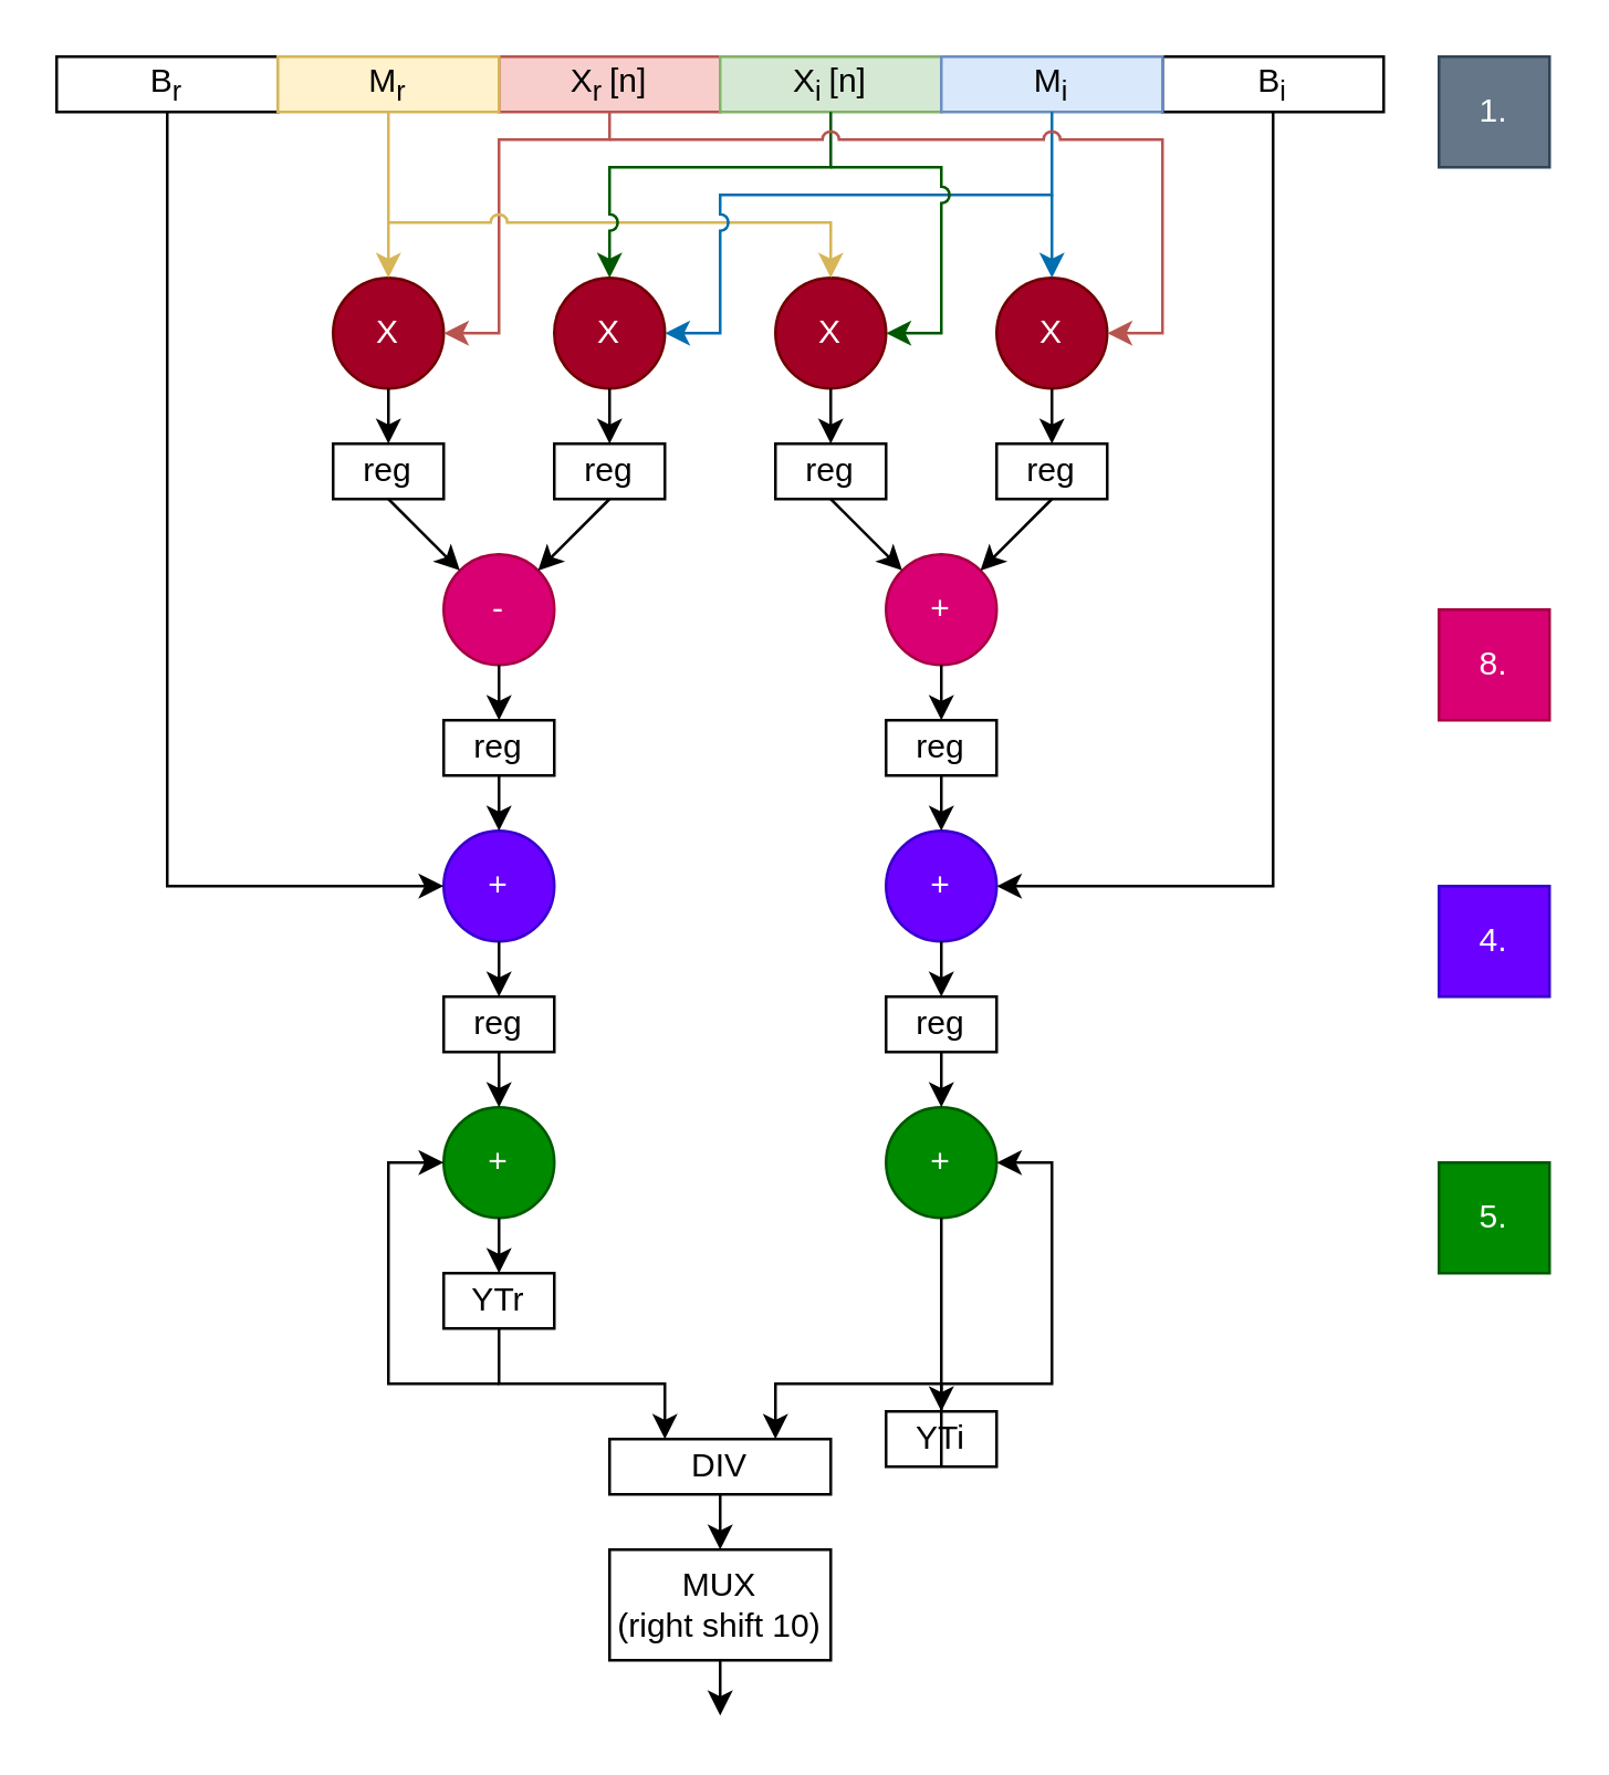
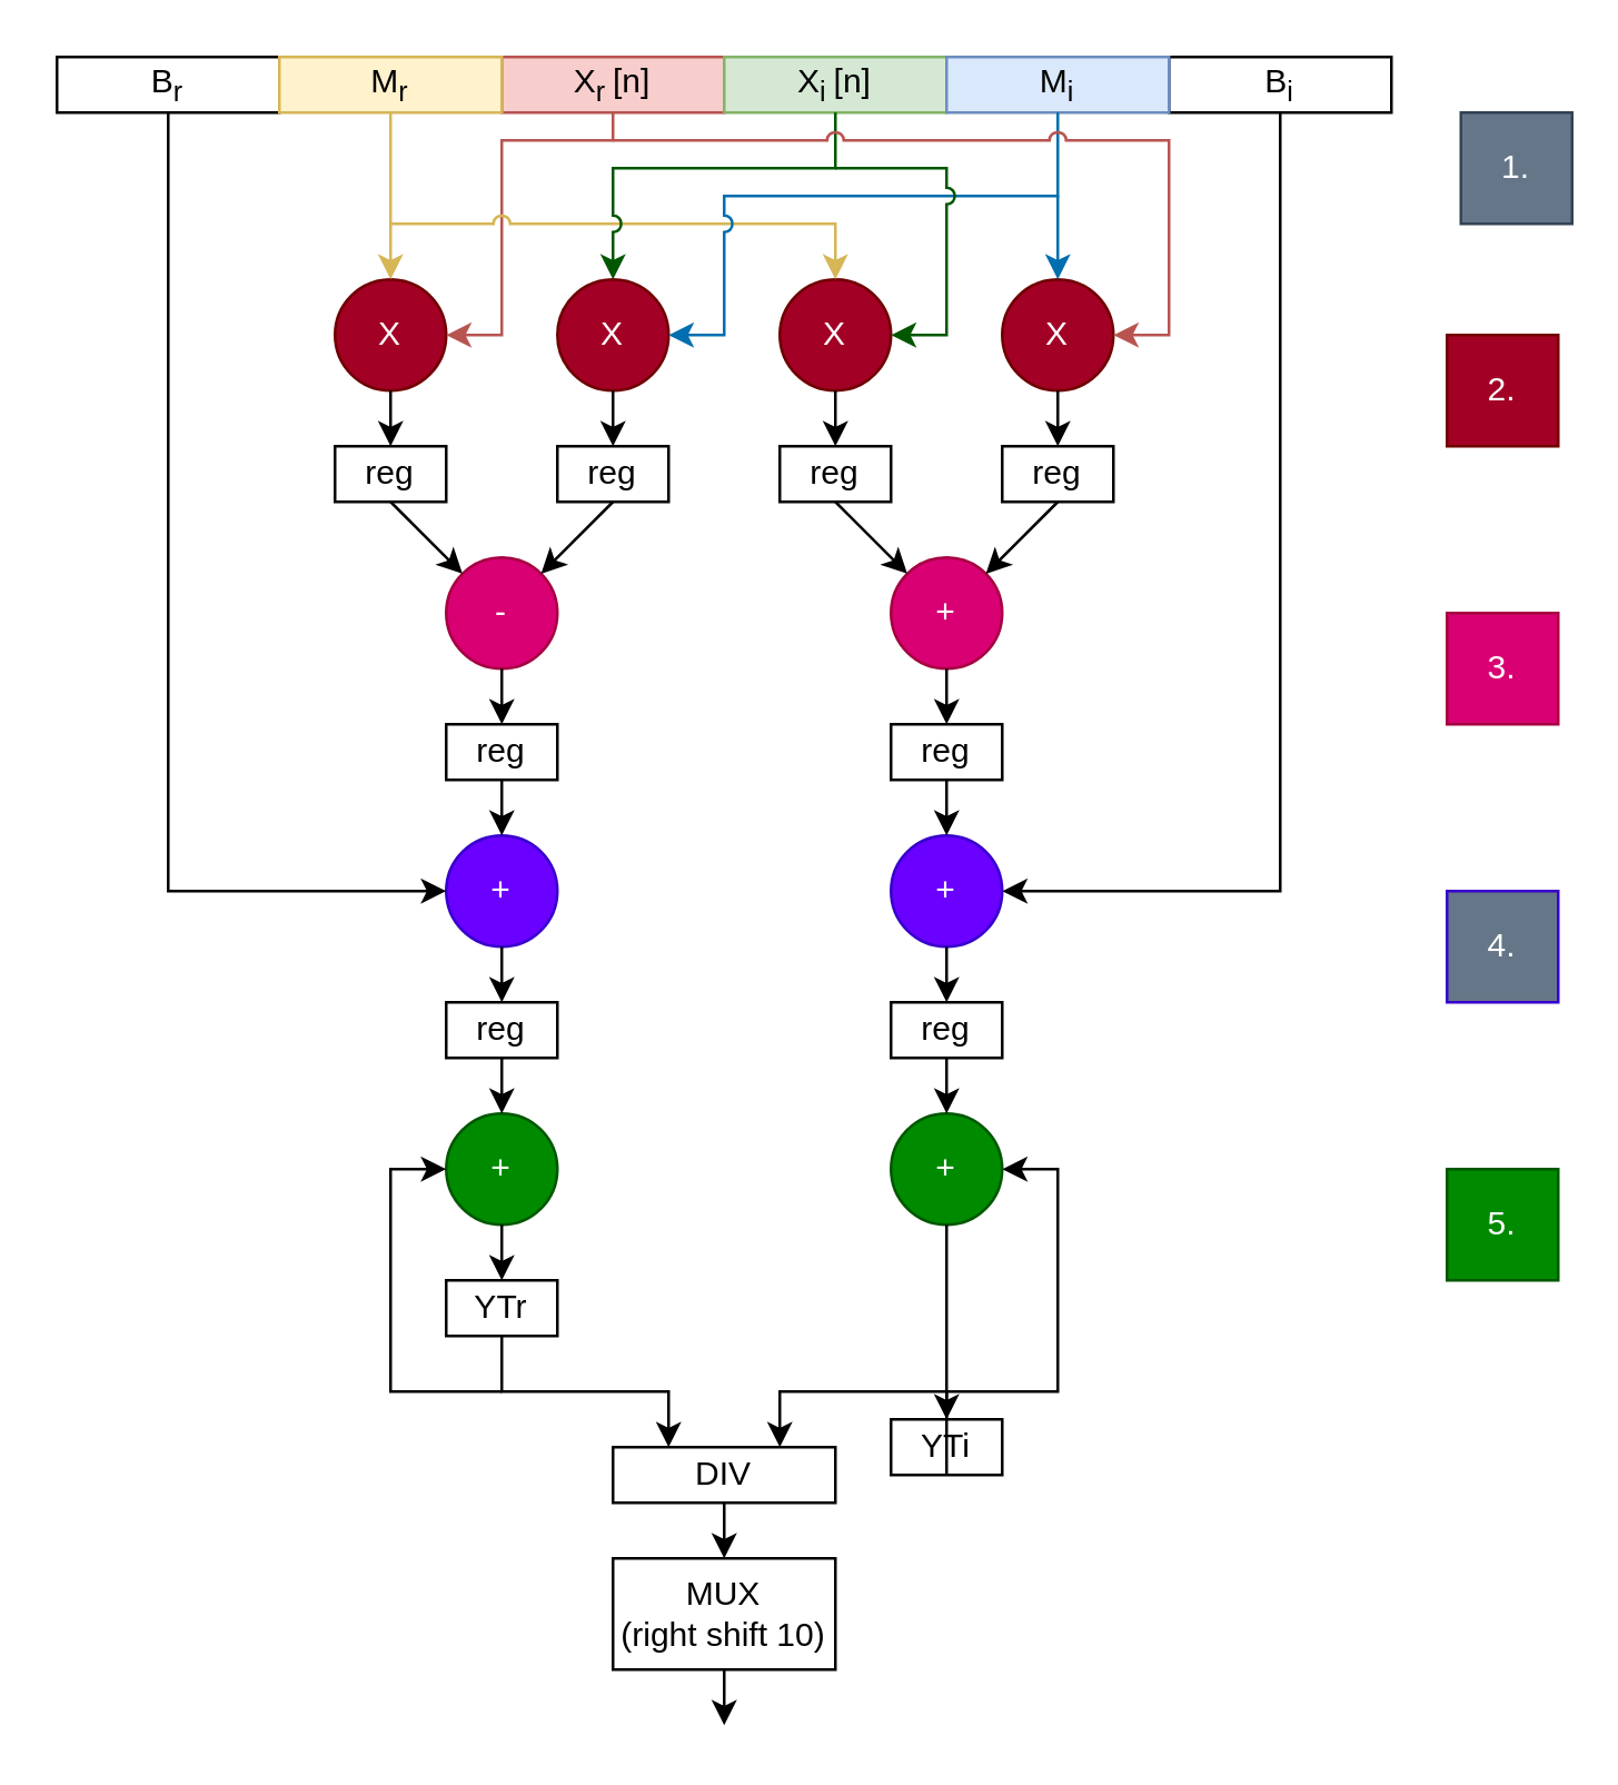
- <mxCell id="61" value="1." style="whiteSpace=wrap;html=1;aspect=fixed;fillColor=#647687;fontColor=#ffffff;strokeColor=#314354;" vertex="1" parent="1"><mxGeometry x="520" y="20" width="40" height="40" as="geometry" /></mxCell>
+ <mxCell id="61" value="1." style="whiteSpace=wrap;html=1;aspect=fixed;fillColor=#647687;fontColor=#ffffff;strokeColor=#314354;" vertex="1" parent="1"><mxGeometry x="525" y="40" width="40" height="40" as="geometry" /></mxCell>
+ <mxCell id="62" value="2." style="whiteSpace=wrap;html=1;aspect=fixed;fillColor=#a20025;fontColor=#ffffff;strokeColor=#6F0000;" vertex="1" parent="1"><mxGeometry x="520" y="120" width="40" height="40" as="geometry" /></mxCell>
- <mxCell id="63" value="8." style="whiteSpace=wrap;html=1;aspect=fixed;fillColor=#d80073;fontColor=#ffffff;strokeColor=#A50040;" vertex="1" parent="1"><mxGeometry x="520" y="220" width="40" height="40" as="geometry" /></mxCell>
+ <mxCell id="63" value="3." style="whiteSpace=wrap;html=1;aspect=fixed;fillColor=#d80073;fontColor=#ffffff;strokeColor=#A50040;" vertex="1" parent="1"><mxGeometry x="520" y="220" width="40" height="40" as="geometry" /></mxCell>
- <mxCell id="64" value="4." style="whiteSpace=wrap;html=1;aspect=fixed;fillColor=#6a00ff;fontColor=#ffffff;strokeColor=#3700CC;" vertex="1" parent="1"><mxGeometry x="520" y="320" width="40" height="40" as="geometry" /></mxCell>
+ <mxCell id="64" value="4." style="whiteSpace=wrap;html=1;aspect=fixed;fillColor=#647687;fontColor=#ffffff;strokeColor=#3700CC;" vertex="1" parent="1"><mxGeometry x="520" y="320" width="40" height="40" as="geometry" /></mxCell>
